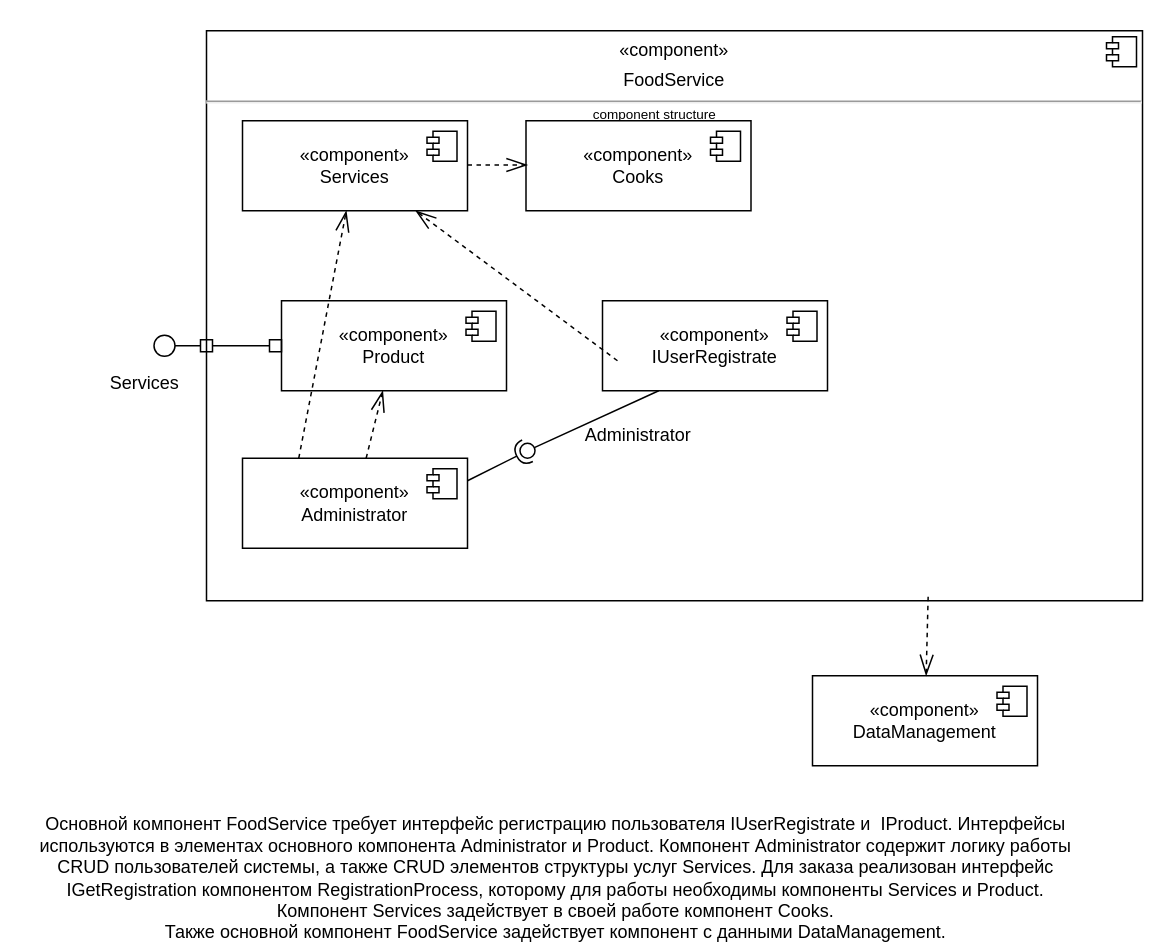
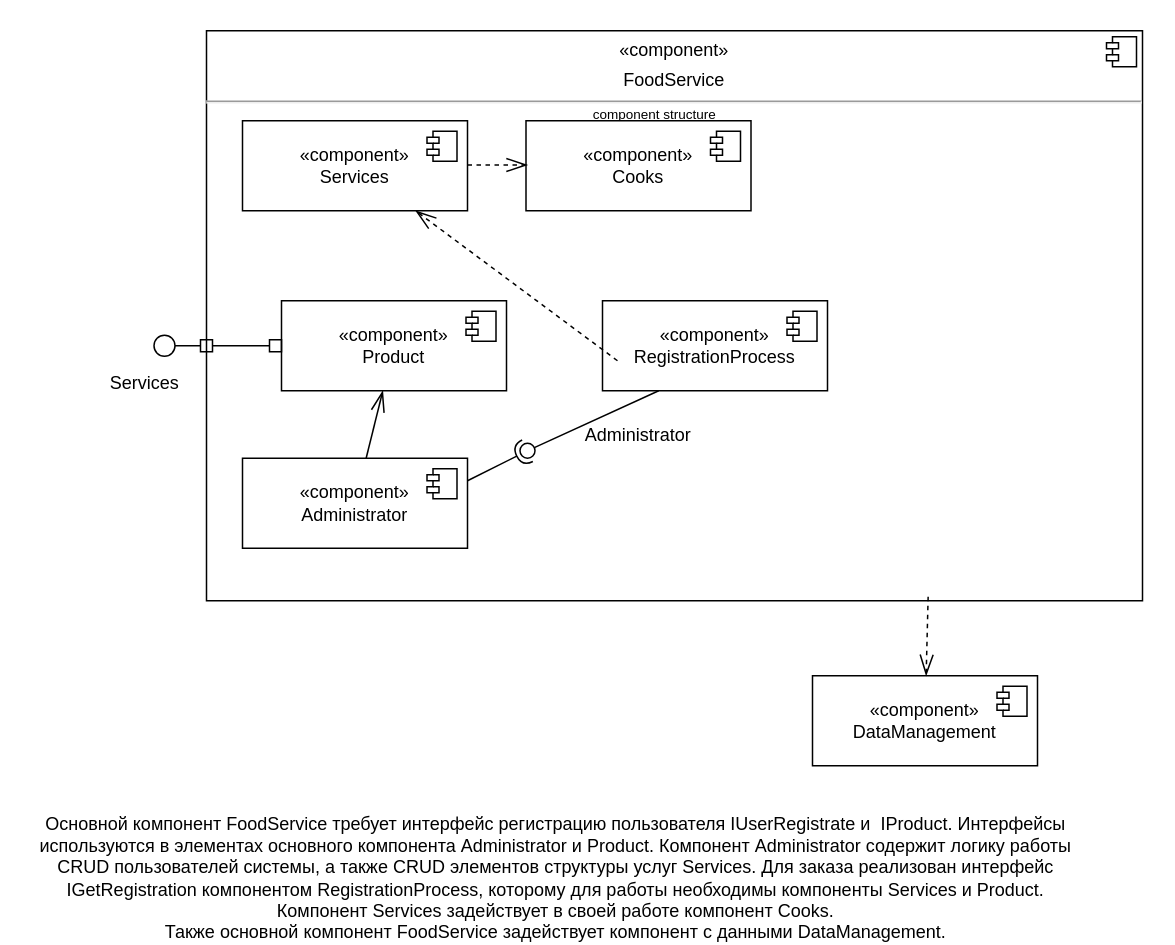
- <mxCell id="28" value="" style="endArrow=openThin;endSize=12;dashed=1;html=1;rounded=0;exitX=0.25;exitY=0;exitDx=0;exitDy=0;endFill=0;fontStyle=0;" edge="1" parent="1" source="8" target="10"><mxGeometry width="160" relative="1" as="geometry"><mxPoint x="226" y="210" as="sourcePoint" /><mxPoint x="201" y="151" as="targetPoint" /></mxGeometry></mxCell>
- <mxCell id="6" value="«component»&lt;br&gt;&lt;span&gt;IUserRegistrate&lt;/span&gt;" style="html=1;dropTarget=0;whiteSpace=wrap;fontStyle=0" parent="1" vertex="1"><mxGeometry x="401" y="200" width="150" height="60" as="geometry" /></mxCell>
+ <mxCell id="6" value="«component»&lt;br&gt;&lt;span&gt;RegistrationProcess&lt;/span&gt;" style="html=1;dropTarget=0;whiteSpace=wrap;fontStyle=0" parent="1" vertex="1"><mxGeometry x="401" y="200" width="150" height="60" as="geometry" /></mxCell>
- <mxCell id="30" value="" style="endArrow=openThin;endSize=12;dashed=1;html=1;rounded=0;endFill=0;fontStyle=0;" edge="1" parent="1" source="8" target="4"><mxGeometry width="160" relative="1" as="geometry"><mxPoint x="421" y="250" as="sourcePoint" /><mxPoint x="357" y="250" as="targetPoint" /></mxGeometry></mxCell>
+ <mxCell id="30" value="" style="endArrow=openThin;endSize=12;dashed=0;html=1;rounded=0;endFill=0;fontStyle=0;" edge="1" parent="1" source="8" target="4"><mxGeometry width="160" relative="1" as="geometry"><mxPoint x="421" y="250" as="sourcePoint" /><mxPoint x="357" y="250" as="targetPoint" /></mxGeometry></mxCell>
